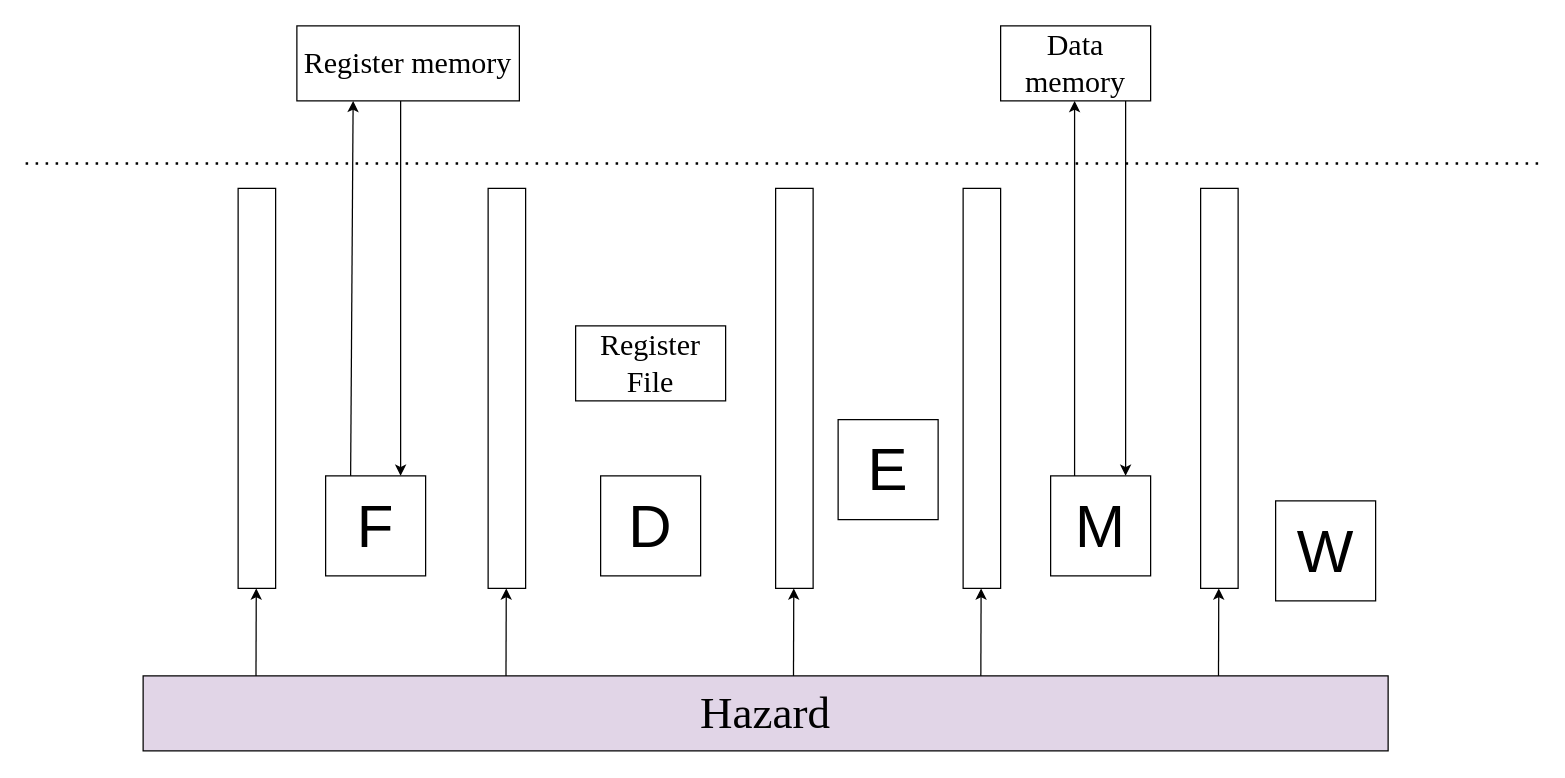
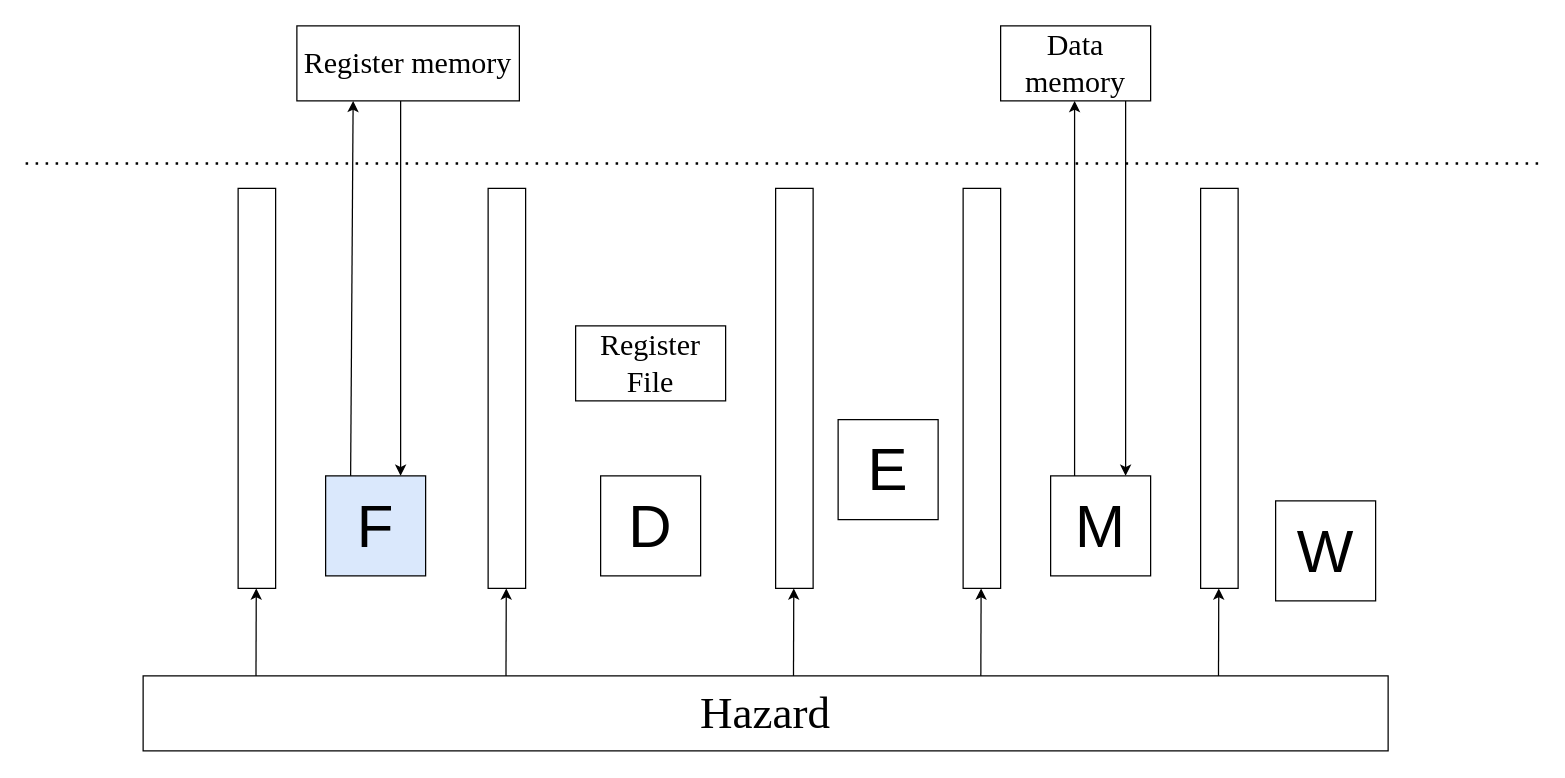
- <mxCell id="16" value="&lt;font style=&quot;font-size: 48px&quot;&gt;F&lt;/font&gt;" style="whiteSpace=wrap;html=1;aspect=fixed;" parent="1" vertex="1"><mxGeometry x="260" y="380" width="80" height="80" as="geometry" /></mxCell>
+ <mxCell id="16" value="&lt;font style=&quot;font-size: 48px&quot;&gt;F&lt;/font&gt;" style="whiteSpace=wrap;html=1;aspect=fixed;fillColor=#dae8fc;" parent="1" vertex="1"><mxGeometry x="260" y="380" width="80" height="80" as="geometry" /></mxCell>
- <mxCell id="10" value="&lt;font style=&quot;font-size: 36px&quot; face=&quot;Ubuntu Mono&quot;&gt;Hazard&lt;/font&gt;" style="rounded=0;whiteSpace=wrap;html=1;fillColor=#e1d5e7;" parent="1" vertex="1"><mxGeometry x="114" y="540" width="996" height="60" as="geometry" /></mxCell>
+ <mxCell id="10" value="&lt;font style=&quot;font-size: 36px&quot; face=&quot;Ubuntu Mono&quot;&gt;Hazard&lt;/font&gt;" style="rounded=0;whiteSpace=wrap;html=1;" parent="1" vertex="1"><mxGeometry x="114" y="540" width="996" height="60" as="geometry" /></mxCell>
